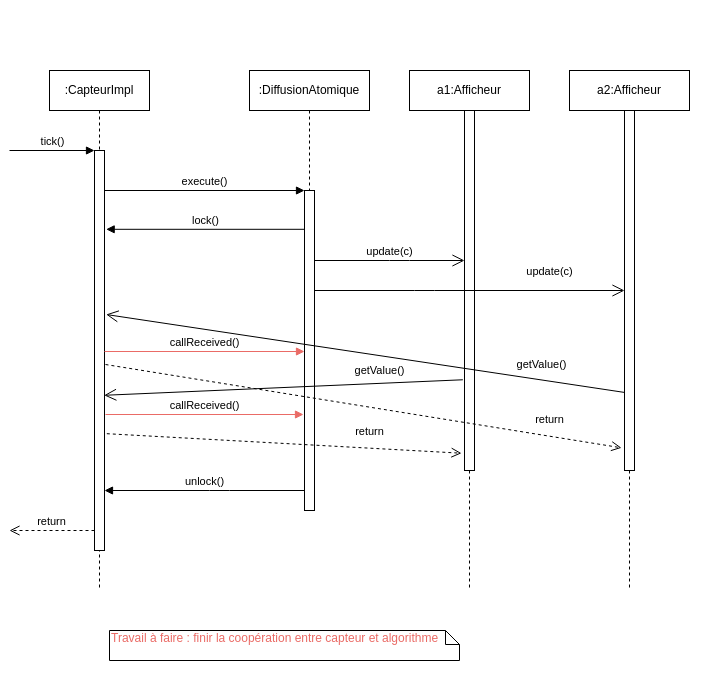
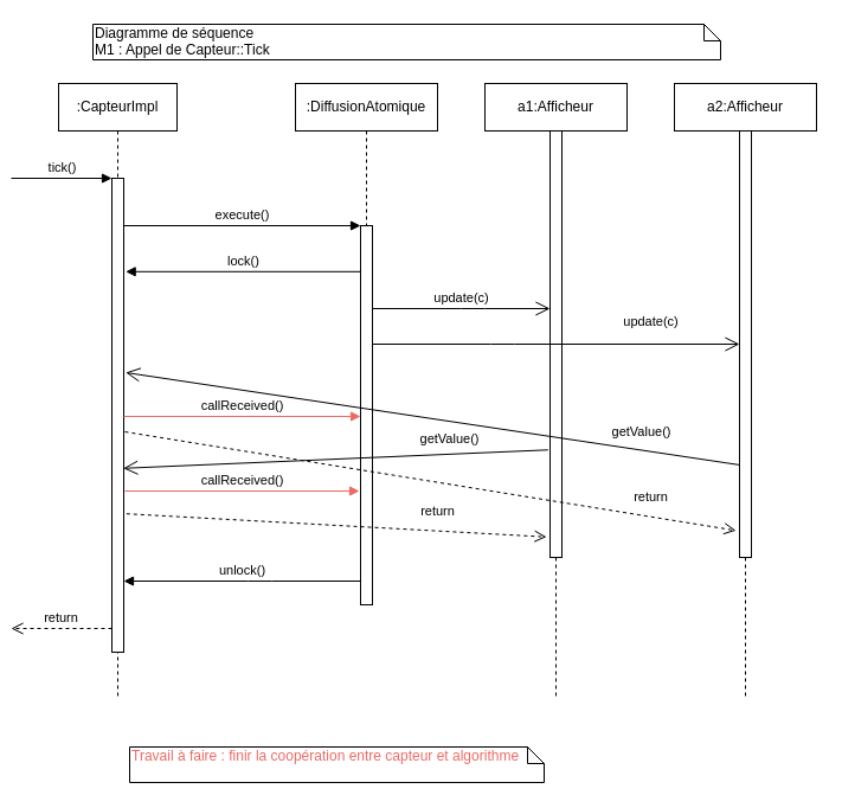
+ <mxCell id="24" value="Diagramme de séquence&lt;br&gt;M1 : Appel de Capteur::Tick" style="shape=note;whiteSpace=wrap;html=1;size=14;verticalAlign=top;align=left;spacingTop=-6;" vertex="1" parent="1"><mxGeometry x="49" y="20" width="530" height="30" as="geometry" /></mxCell>
